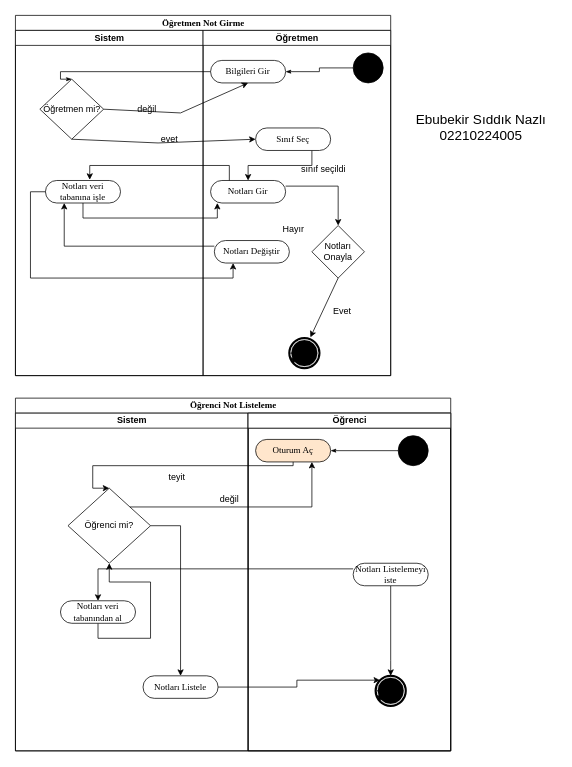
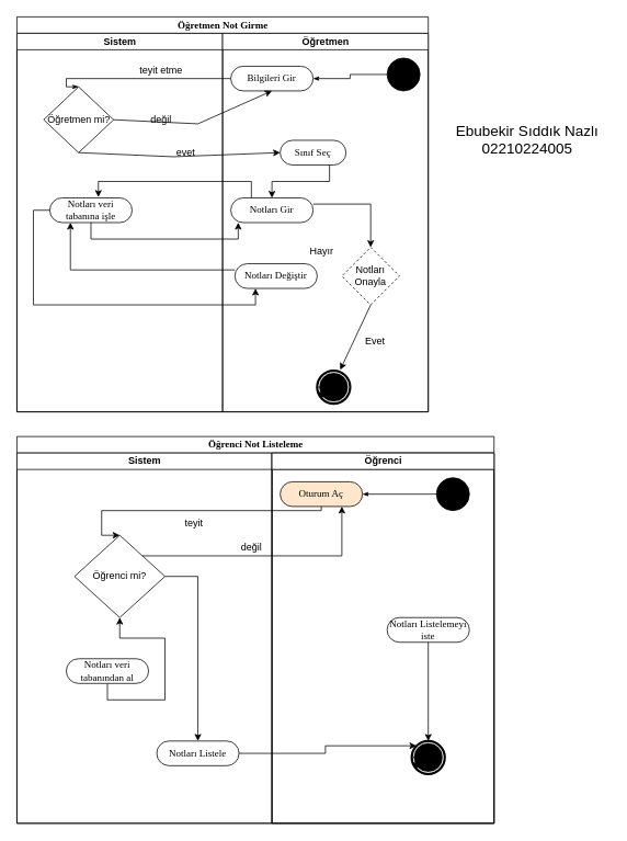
+ <mxCell id="7" value="teyit etme" style="text;html=1;align=center;verticalAlign=middle;resizable=0;points=[];autosize=1;strokeColor=none;fillColor=none;" parent="3" vertex="1"><mxGeometry x="135" y="30" width="80" height="30" as="geometry" /></mxCell>
- <mxCell id="16" value="Sınıf Seç" style="rounded=1;whiteSpace=wrap;html=1;shadow=0;comic=0;labelBackgroundColor=none;strokeWidth=1;fontFamily=Verdana;fontSize=12;align=center;arcSize=50;" parent="9" vertex="1"><mxGeometry x="70" y="130" width="100" height="30" as="geometry" /></mxCell>
+ <mxCell id="16" value="Sınıf Seç" style="rounded=1;whiteSpace=wrap;html=1;shadow=0;comic=0;labelBackgroundColor=none;strokeWidth=1;fontFamily=Verdana;fontSize=12;align=center;arcSize=50;" parent="9" vertex="1"><mxGeometry x="70" y="130" width="80" height="30" as="geometry" /></mxCell>
- <mxCell id="24" value="sınıf seçildi" style="text;html=1;align=center;verticalAlign=middle;resizable=0;points=[];autosize=1;strokeColor=none;fillColor=none;" parent="9" vertex="1"><mxGeometry x="120" y="170" width="80" height="30" as="geometry" /></mxCell>
- <mxCell id="20" value="Notları Onayla" style="rhombus;whiteSpace=wrap;html=1;" parent="9" vertex="1"><mxGeometry x="145" y="260" width="70" height="70" as="geometry" /></mxCell>
+ <mxCell id="20" value="Notları Onayla" style="rhombus;whiteSpace=wrap;html=1;dashed=1;" parent="9" vertex="1"><mxGeometry x="145" y="260" width="70" height="70" as="geometry" /></mxCell>
- <mxCell id="51" style="edgeStyle=orthogonalEdgeStyle;rounded=0;orthogonalLoop=1;jettySize=auto;html=1;exitX=0;exitY=0.25;exitDx=0;exitDy=0;entryX=0.5;entryY=0;entryDx=0;entryDy=0;fontSize=18;" parent="32" source="48" target="37" edge="1"><mxGeometry relative="1" as="geometry" /></mxCell>
